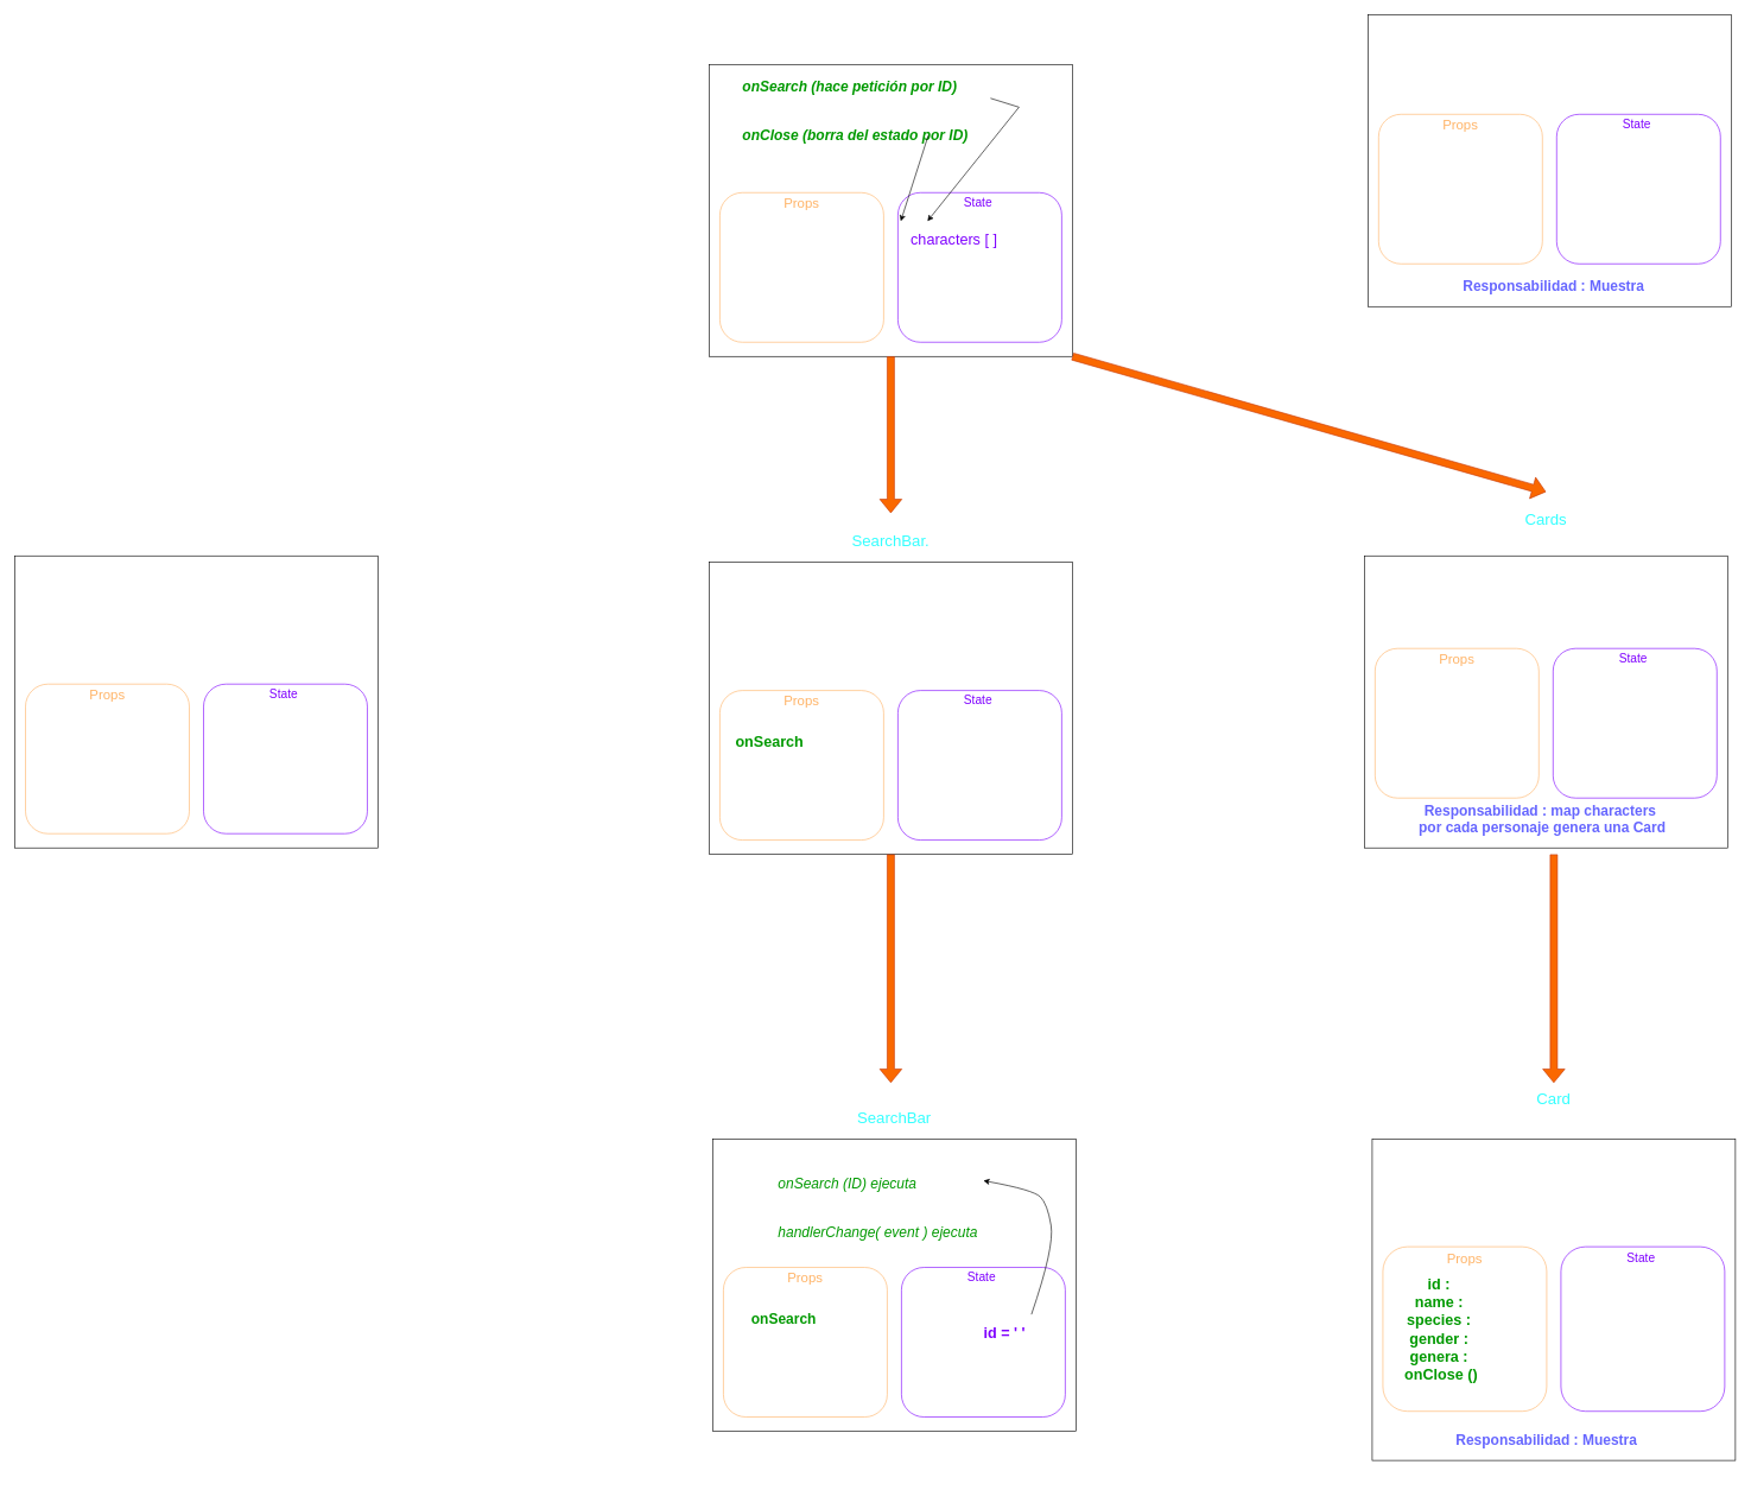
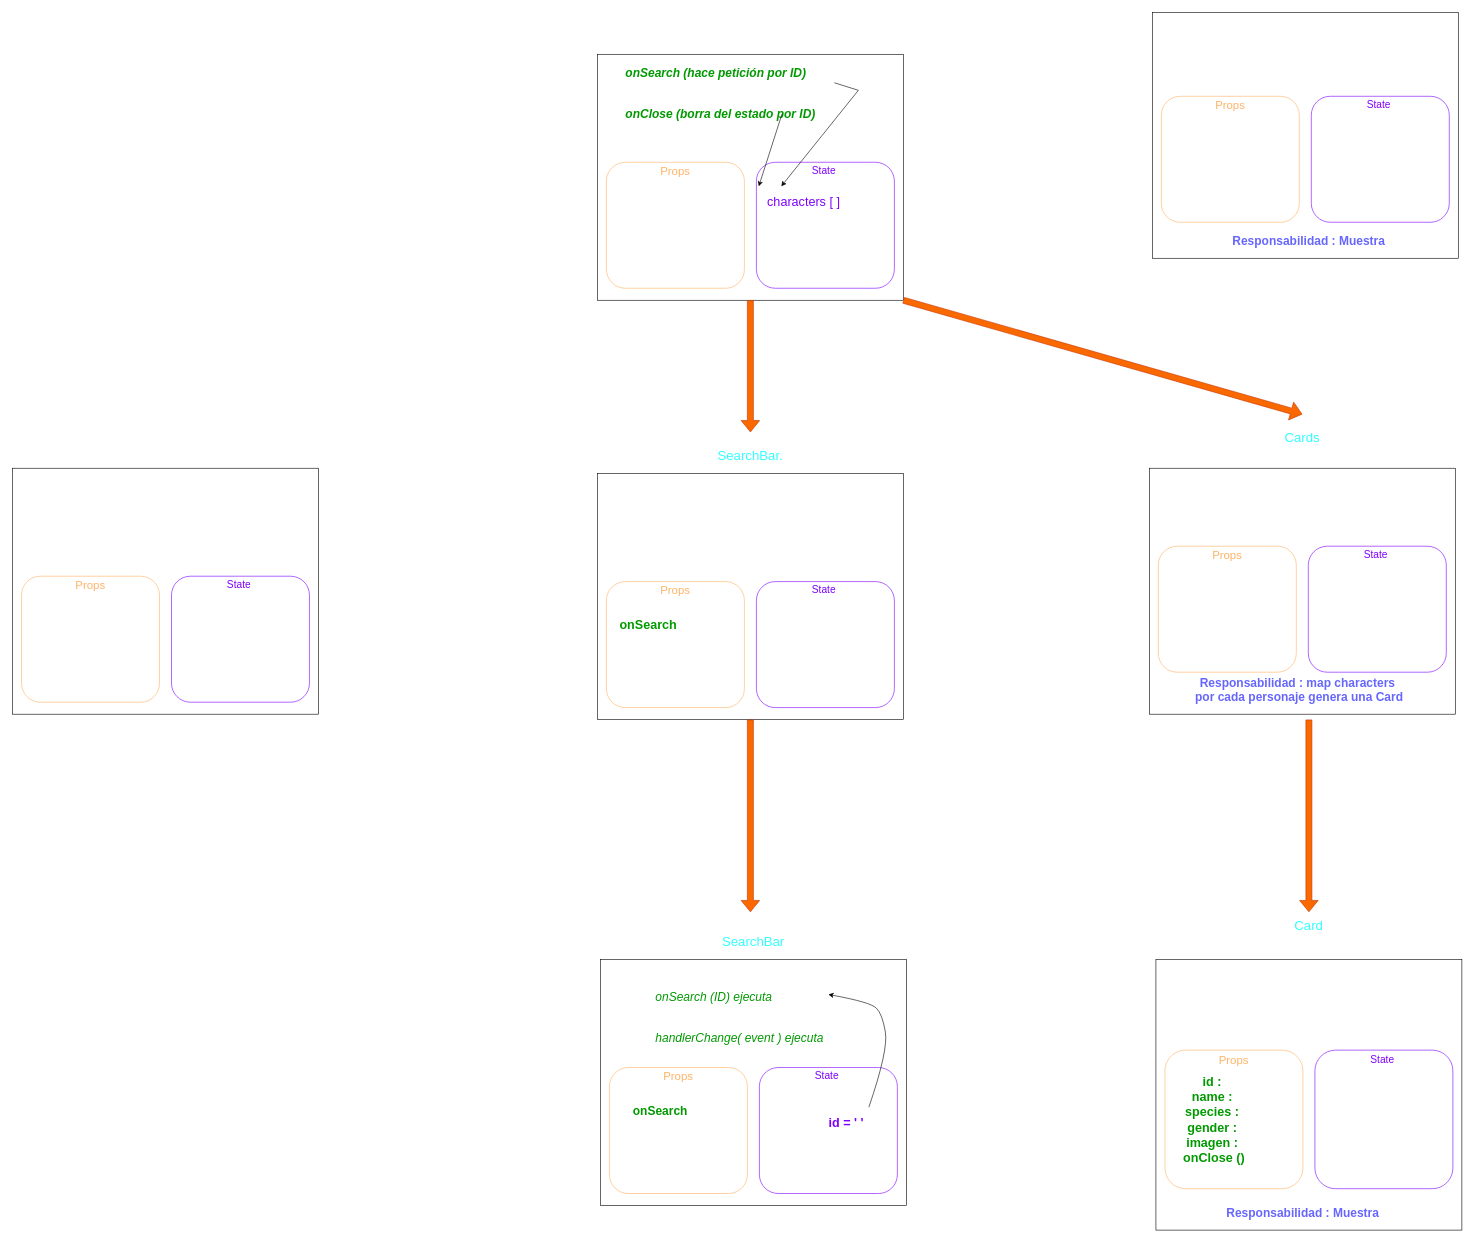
- <mxCell id="37" value="&lt;font color=&quot;#009900&quot; style=&quot;font-size: 21px;&quot;&gt;&lt;b&gt;id :&amp;nbsp;&lt;br&gt;name :&amp;nbsp;&lt;br&gt;species :&amp;nbsp;&lt;br&gt;gender :&amp;nbsp;&lt;br&gt;genera :&amp;nbsp;&lt;br&gt;onClose ()&lt;/b&gt;&lt;br&gt;&lt;/font&gt;" style="text;html=1;strokeColor=none;fillColor=none;align=center;verticalAlign=middle;whiteSpace=wrap;rounded=0;" vertex="1" parent="31"><mxGeometry x="24" y="167.5" width="146" height="198.0" as="geometry" /></mxCell>
+ <mxCell id="37" value="&lt;font color=&quot;#009900&quot; style=&quot;font-size: 21px;&quot;&gt;&lt;b&gt;id :&amp;nbsp;&lt;br&gt;name :&amp;nbsp;&lt;br&gt;species :&amp;nbsp;&lt;br&gt;gender :&amp;nbsp;&lt;br&gt;imagen :&amp;nbsp;&lt;br&gt;onClose ()&lt;/b&gt;&lt;br&gt;&lt;/font&gt;" style="text;html=1;strokeColor=none;fillColor=none;align=center;verticalAlign=middle;whiteSpace=wrap;rounded=0;" vertex="1" parent="31"><mxGeometry x="24" y="167.5" width="146" height="198.0" as="geometry" /></mxCell>
